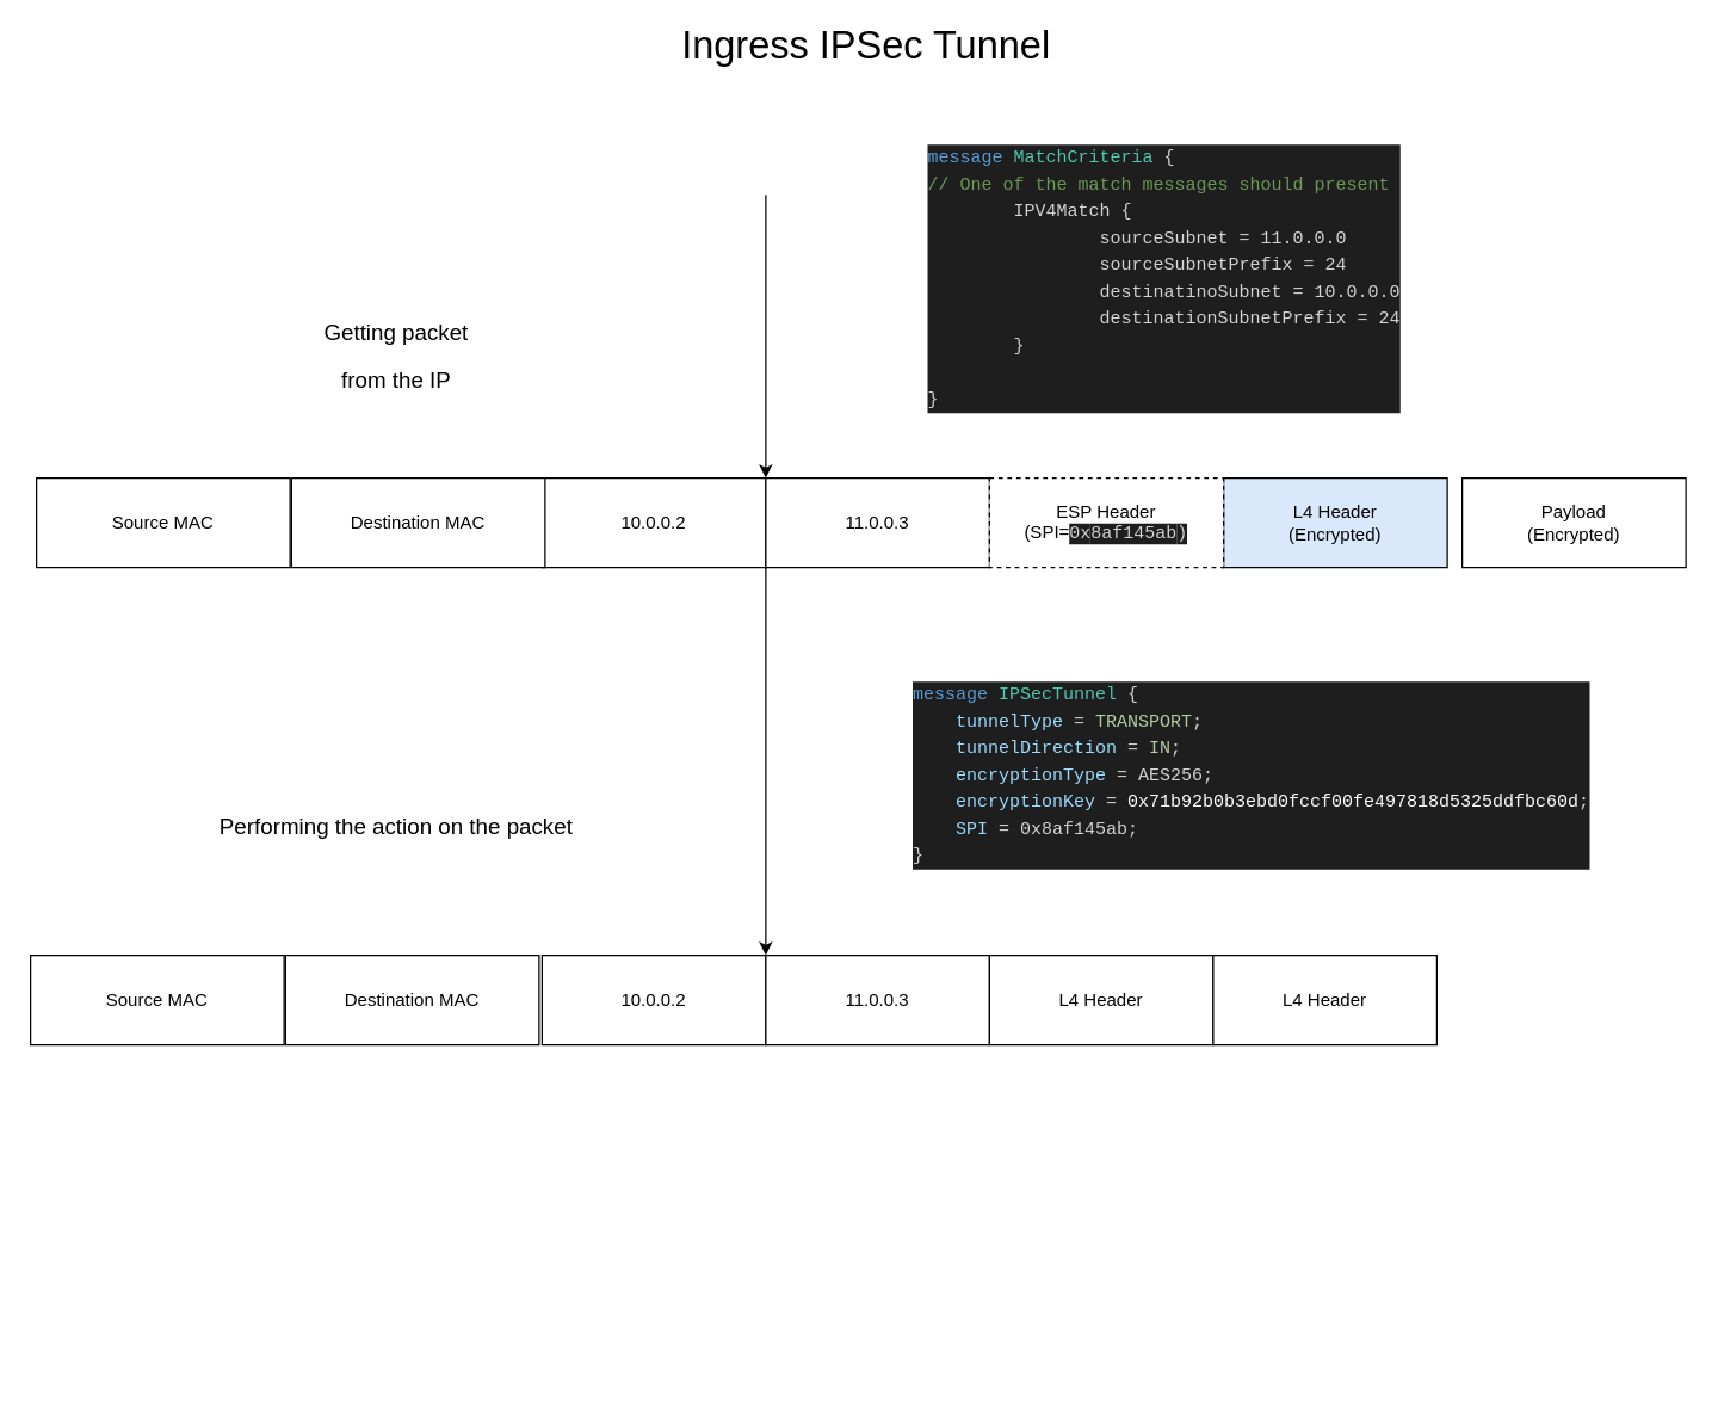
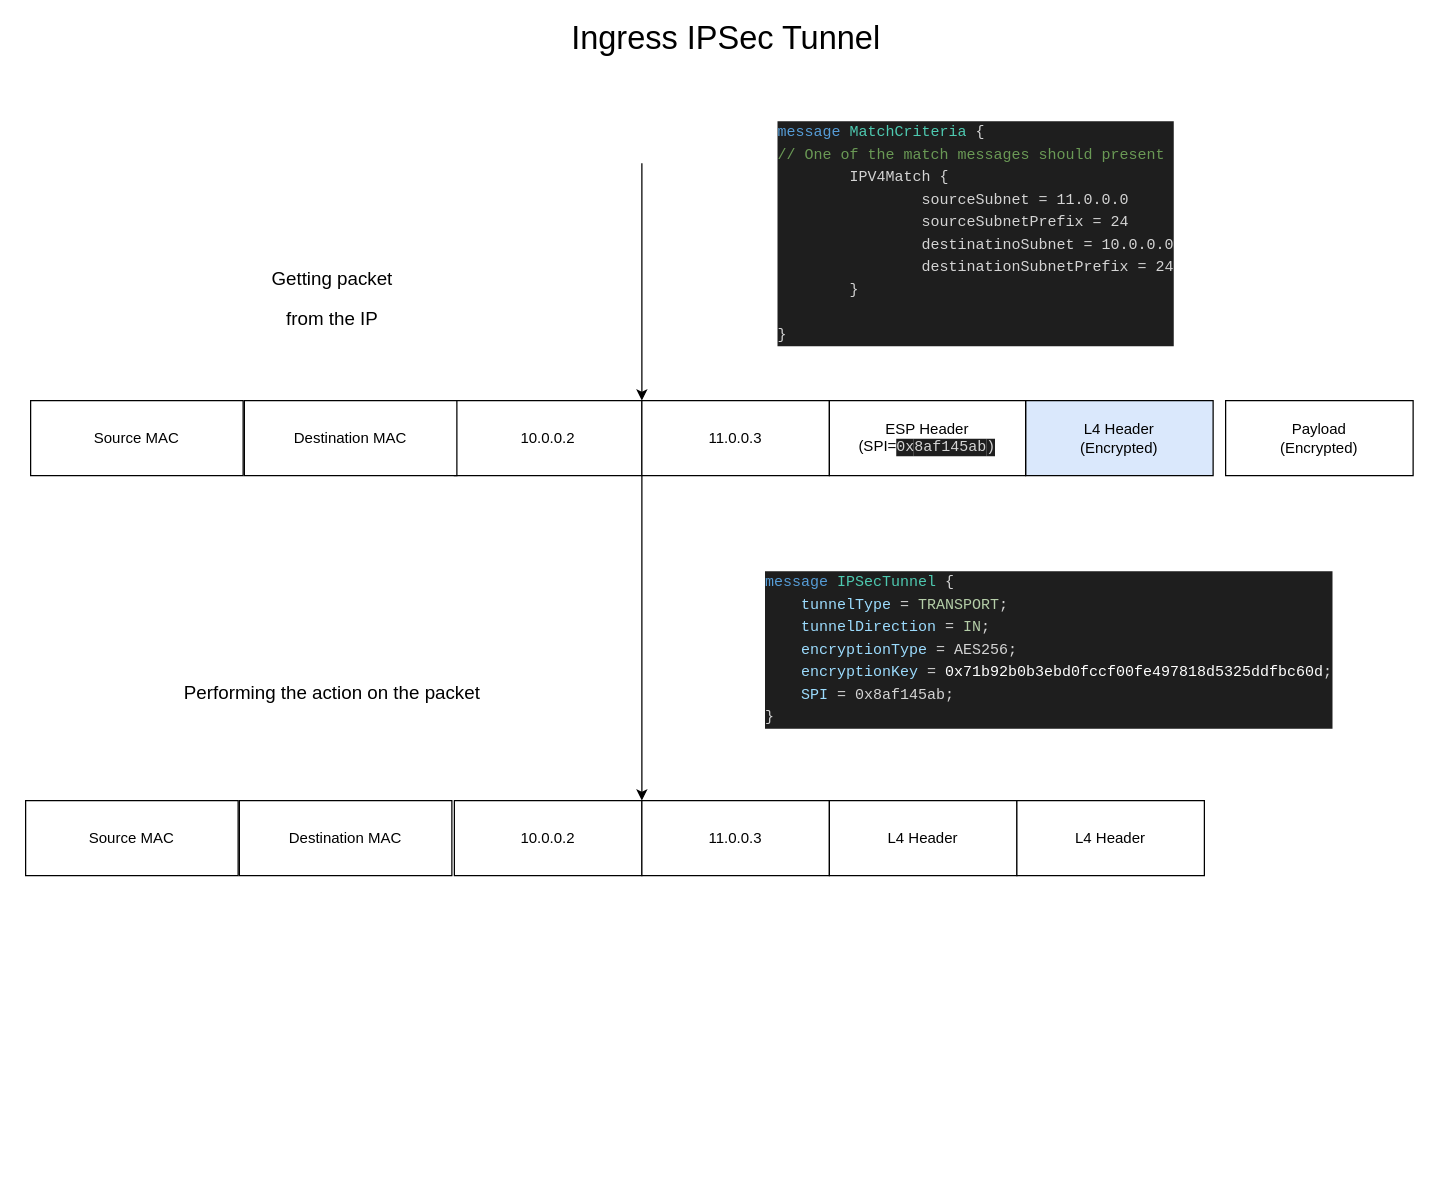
- <mxCell id="20" value="ESP Header&lt;br&gt;(SPI=&lt;span style=&quot;color: rgb(212 , 212 , 212) ; font-family: &amp;#34;menlo&amp;#34; , &amp;#34;menlo&amp;#34; , &amp;#34;monaco&amp;#34; , &amp;#34;courier new&amp;#34; , monospace ; text-align: left ; background-color: rgb(30 , 30 , 30)&quot;&gt;0x&lt;/span&gt;&lt;span style=&quot;color: rgb(212 , 212 , 212) ; font-family: &amp;#34;menlo&amp;#34; , &amp;#34;menlo&amp;#34; , &amp;#34;monaco&amp;#34; , &amp;#34;courier new&amp;#34; , monospace ; text-align: left ; background-color: rgb(30 , 30 , 30)&quot;&gt;8af145ab&lt;/span&gt;&lt;span style=&quot;color: rgb(212 , 212 , 212) ; font-family: &amp;#34;menlo&amp;#34; , &amp;#34;menlo&amp;#34; , &amp;#34;monaco&amp;#34; , &amp;#34;courier new&amp;#34; , monospace ; text-align: left ; background-color: rgb(30 , 30 , 30)&quot;&gt;)&lt;/span&gt;" style="rounded=0;whiteSpace=wrap;html=1;dashed=1;" vertex="1" parent="1"><mxGeometry x="663" y="320" width="157" height="60" as="geometry" /></mxCell>
+ <mxCell id="20" value="ESP Header&lt;br&gt;(SPI=&lt;span style=&quot;color: rgb(212 , 212 , 212) ; font-family: &amp;#34;menlo&amp;#34; , &amp;#34;menlo&amp;#34; , &amp;#34;monaco&amp;#34; , &amp;#34;courier new&amp;#34; , monospace ; text-align: left ; background-color: rgb(30 , 30 , 30)&quot;&gt;0x&lt;/span&gt;&lt;span style=&quot;color: rgb(212 , 212 , 212) ; font-family: &amp;#34;menlo&amp;#34; , &amp;#34;menlo&amp;#34; , &amp;#34;monaco&amp;#34; , &amp;#34;courier new&amp;#34; , monospace ; text-align: left ; background-color: rgb(30 , 30 , 30)&quot;&gt;8af145ab&lt;/span&gt;&lt;span style=&quot;color: rgb(212 , 212 , 212) ; font-family: &amp;#34;menlo&amp;#34; , &amp;#34;menlo&amp;#34; , &amp;#34;monaco&amp;#34; , &amp;#34;courier new&amp;#34; , monospace ; text-align: left ; background-color: rgb(30 , 30 , 30)&quot;&gt;)&lt;/span&gt;" style="rounded=0;whiteSpace=wrap;html=1;" vertex="1" parent="1"><mxGeometry x="663" y="320" width="157" height="60" as="geometry" /></mxCell>
